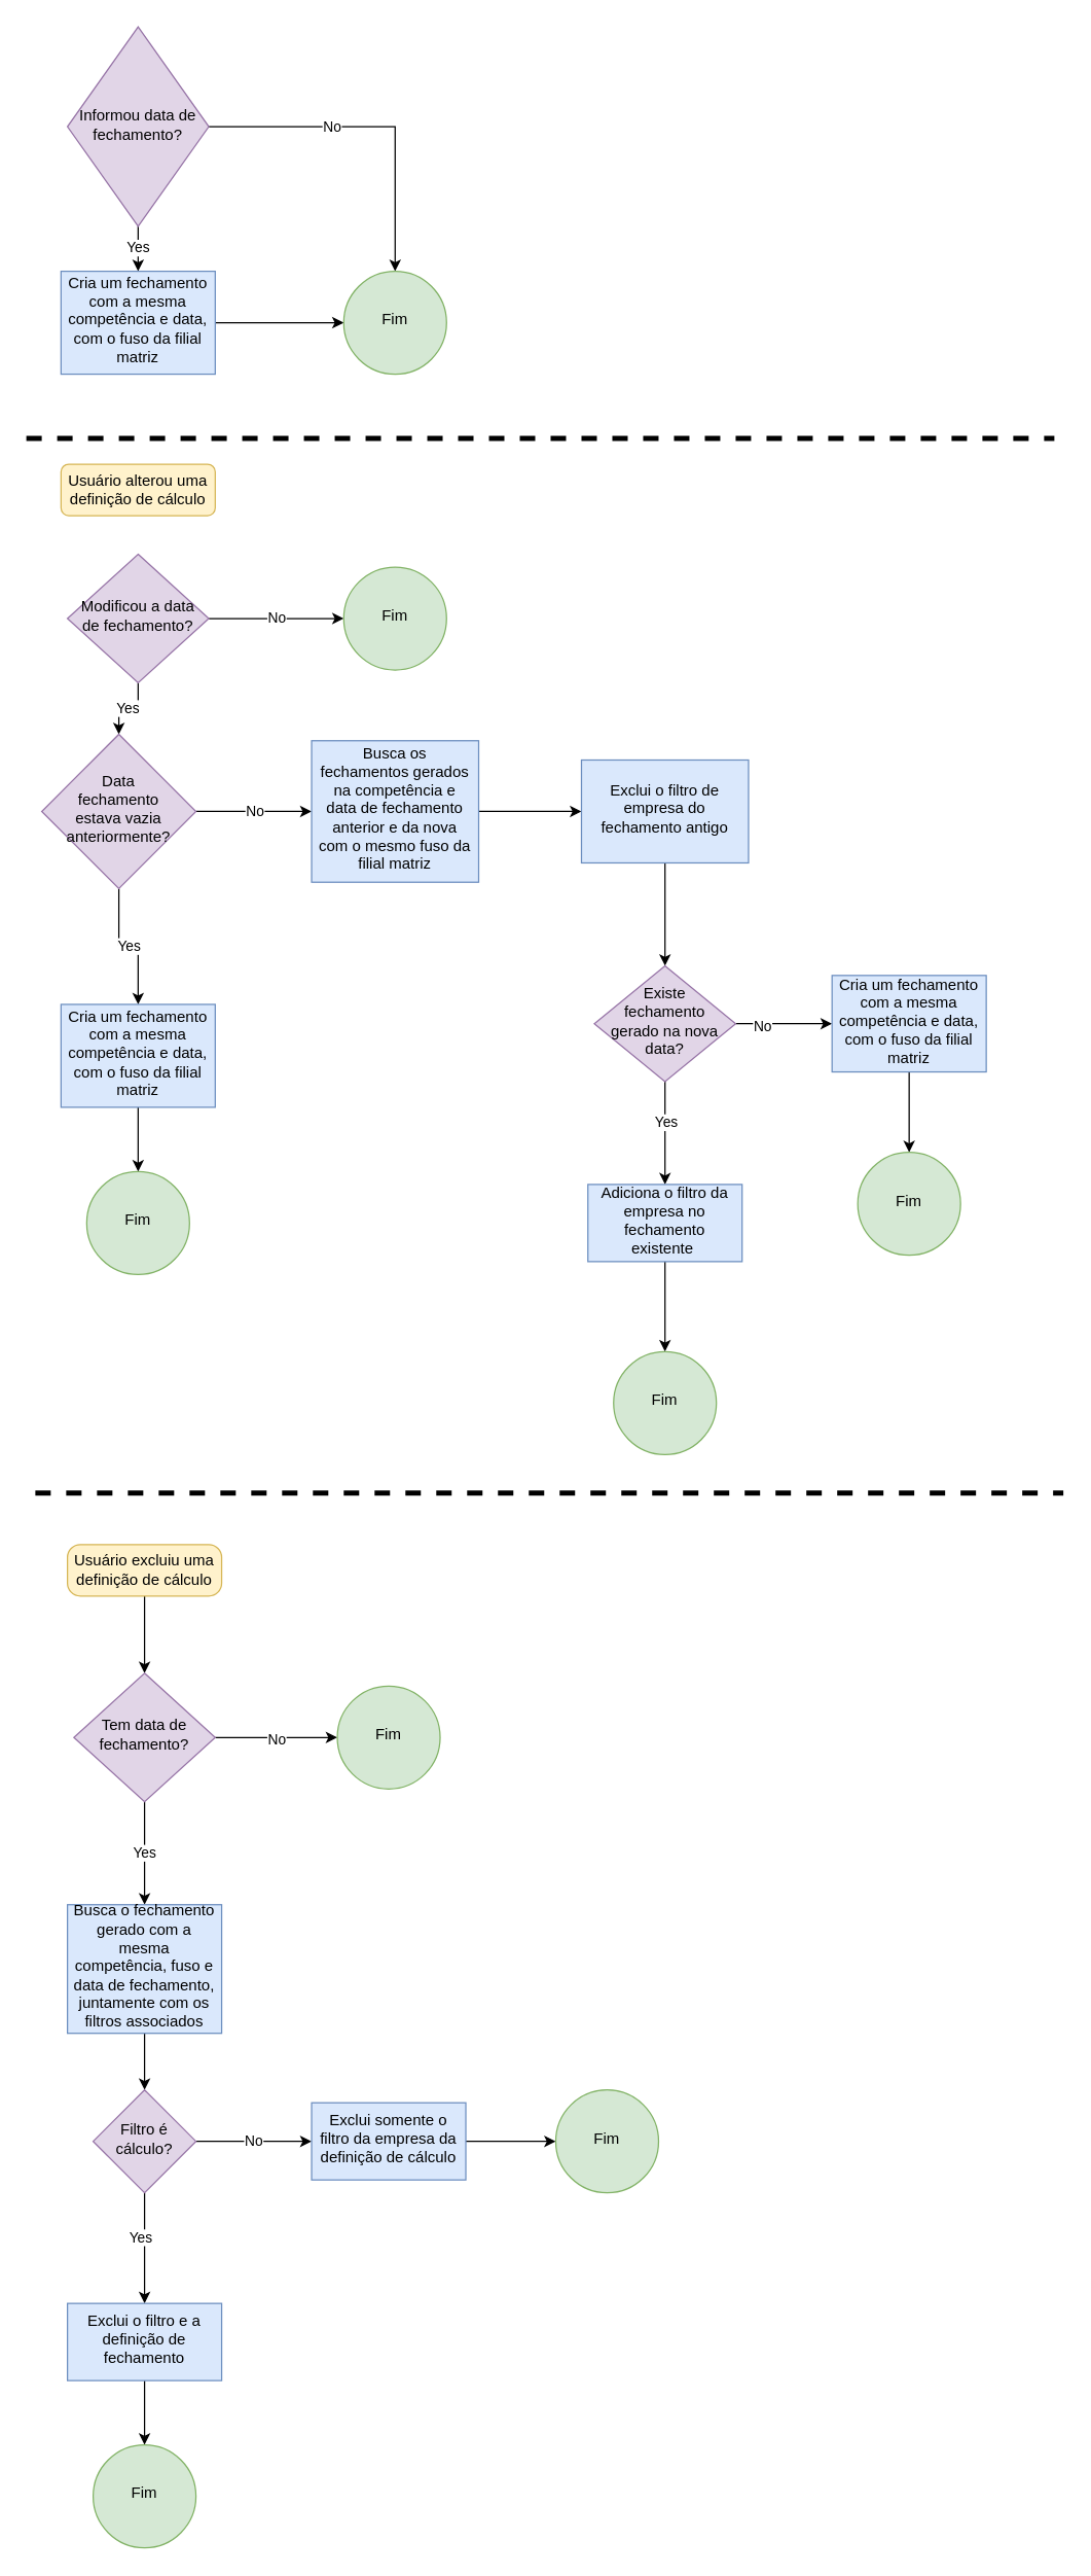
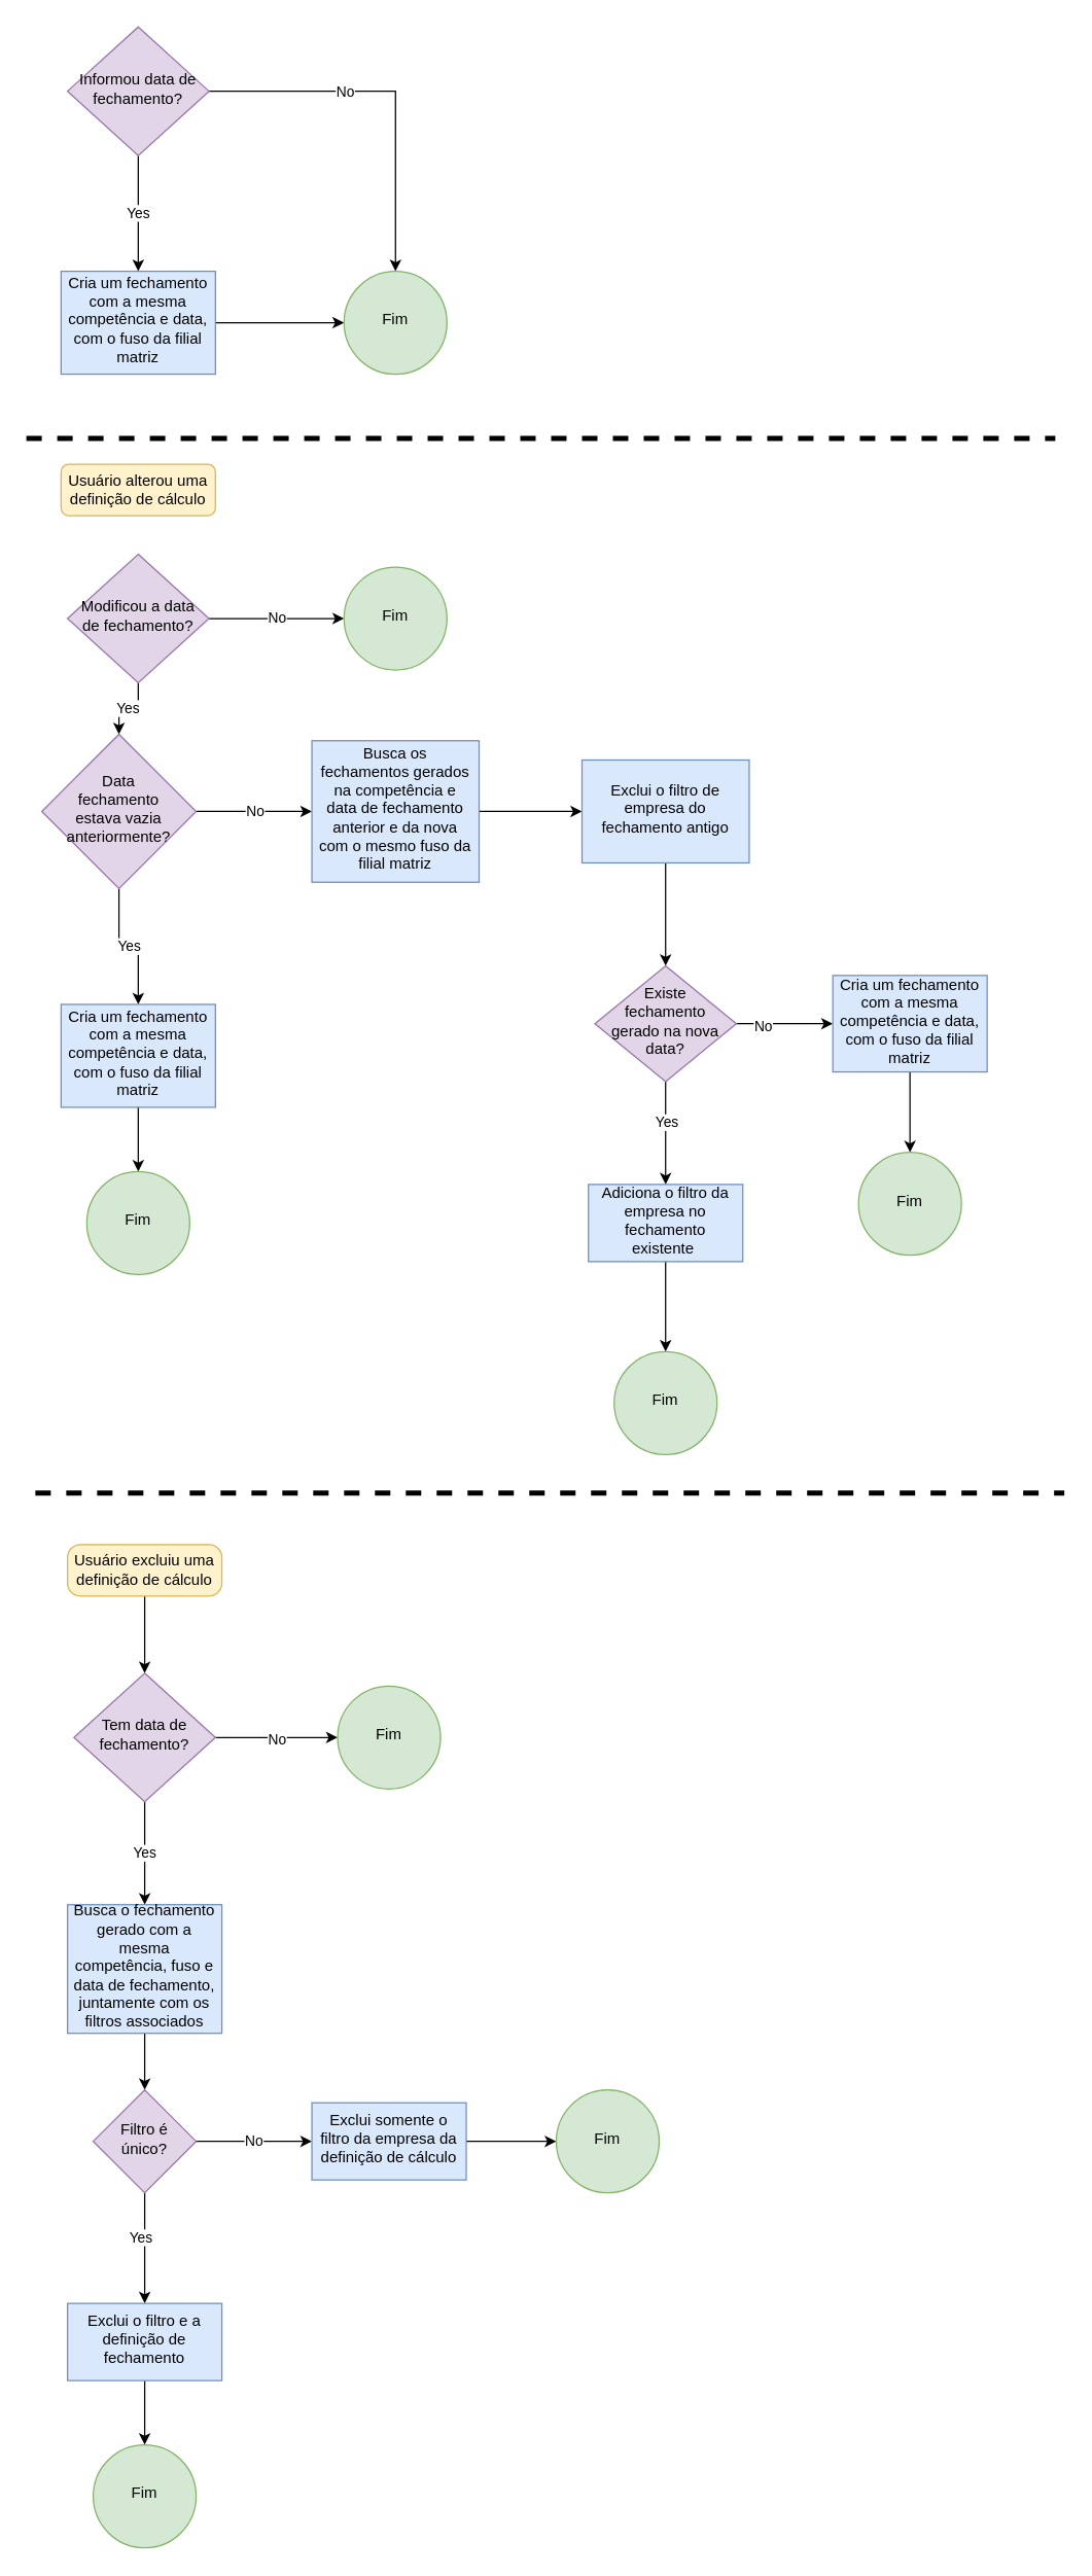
- <mxCell id="5" value="Informou data de fechamento?" style="rhombus;whiteSpace=wrap;html=1;shadow=0;fontFamily=Helvetica;fontSize=12;align=center;strokeWidth=1;spacing=6;spacingTop=-4;fillColor=#e1d5e7;strokeColor=#9673a6;" parent="1" vertex="1"><mxGeometry x="52" y="20" width="110" height="155" as="geometry" /></mxCell>
+ <mxCell id="5" value="Informou data de fechamento?" style="rhombus;whiteSpace=wrap;html=1;shadow=0;fontFamily=Helvetica;fontSize=12;align=center;strokeWidth=1;spacing=6;spacingTop=-4;fillColor=#e1d5e7;strokeColor=#9673a6;" parent="1" vertex="1"><mxGeometry x="52" y="20" width="110" height="100" as="geometry" /></mxCell>
- <mxCell id="47" value="Filtro é cálculo?" style="rhombus;whiteSpace=wrap;html=1;shadow=0;strokeWidth=1;spacing=6;spacingTop=-4;fillColor=#e1d5e7;strokeColor=#9673a6;" parent="1" vertex="1"><mxGeometry x="72" y="1624" width="80" height="80" as="geometry" /></mxCell>
+ <mxCell id="47" value="Filtro é único?" style="rhombus;whiteSpace=wrap;html=1;shadow=0;strokeWidth=1;spacing=6;spacingTop=-4;fillColor=#e1d5e7;strokeColor=#9673a6;" parent="1" vertex="1"><mxGeometry x="72" y="1624" width="80" height="80" as="geometry" /></mxCell>
